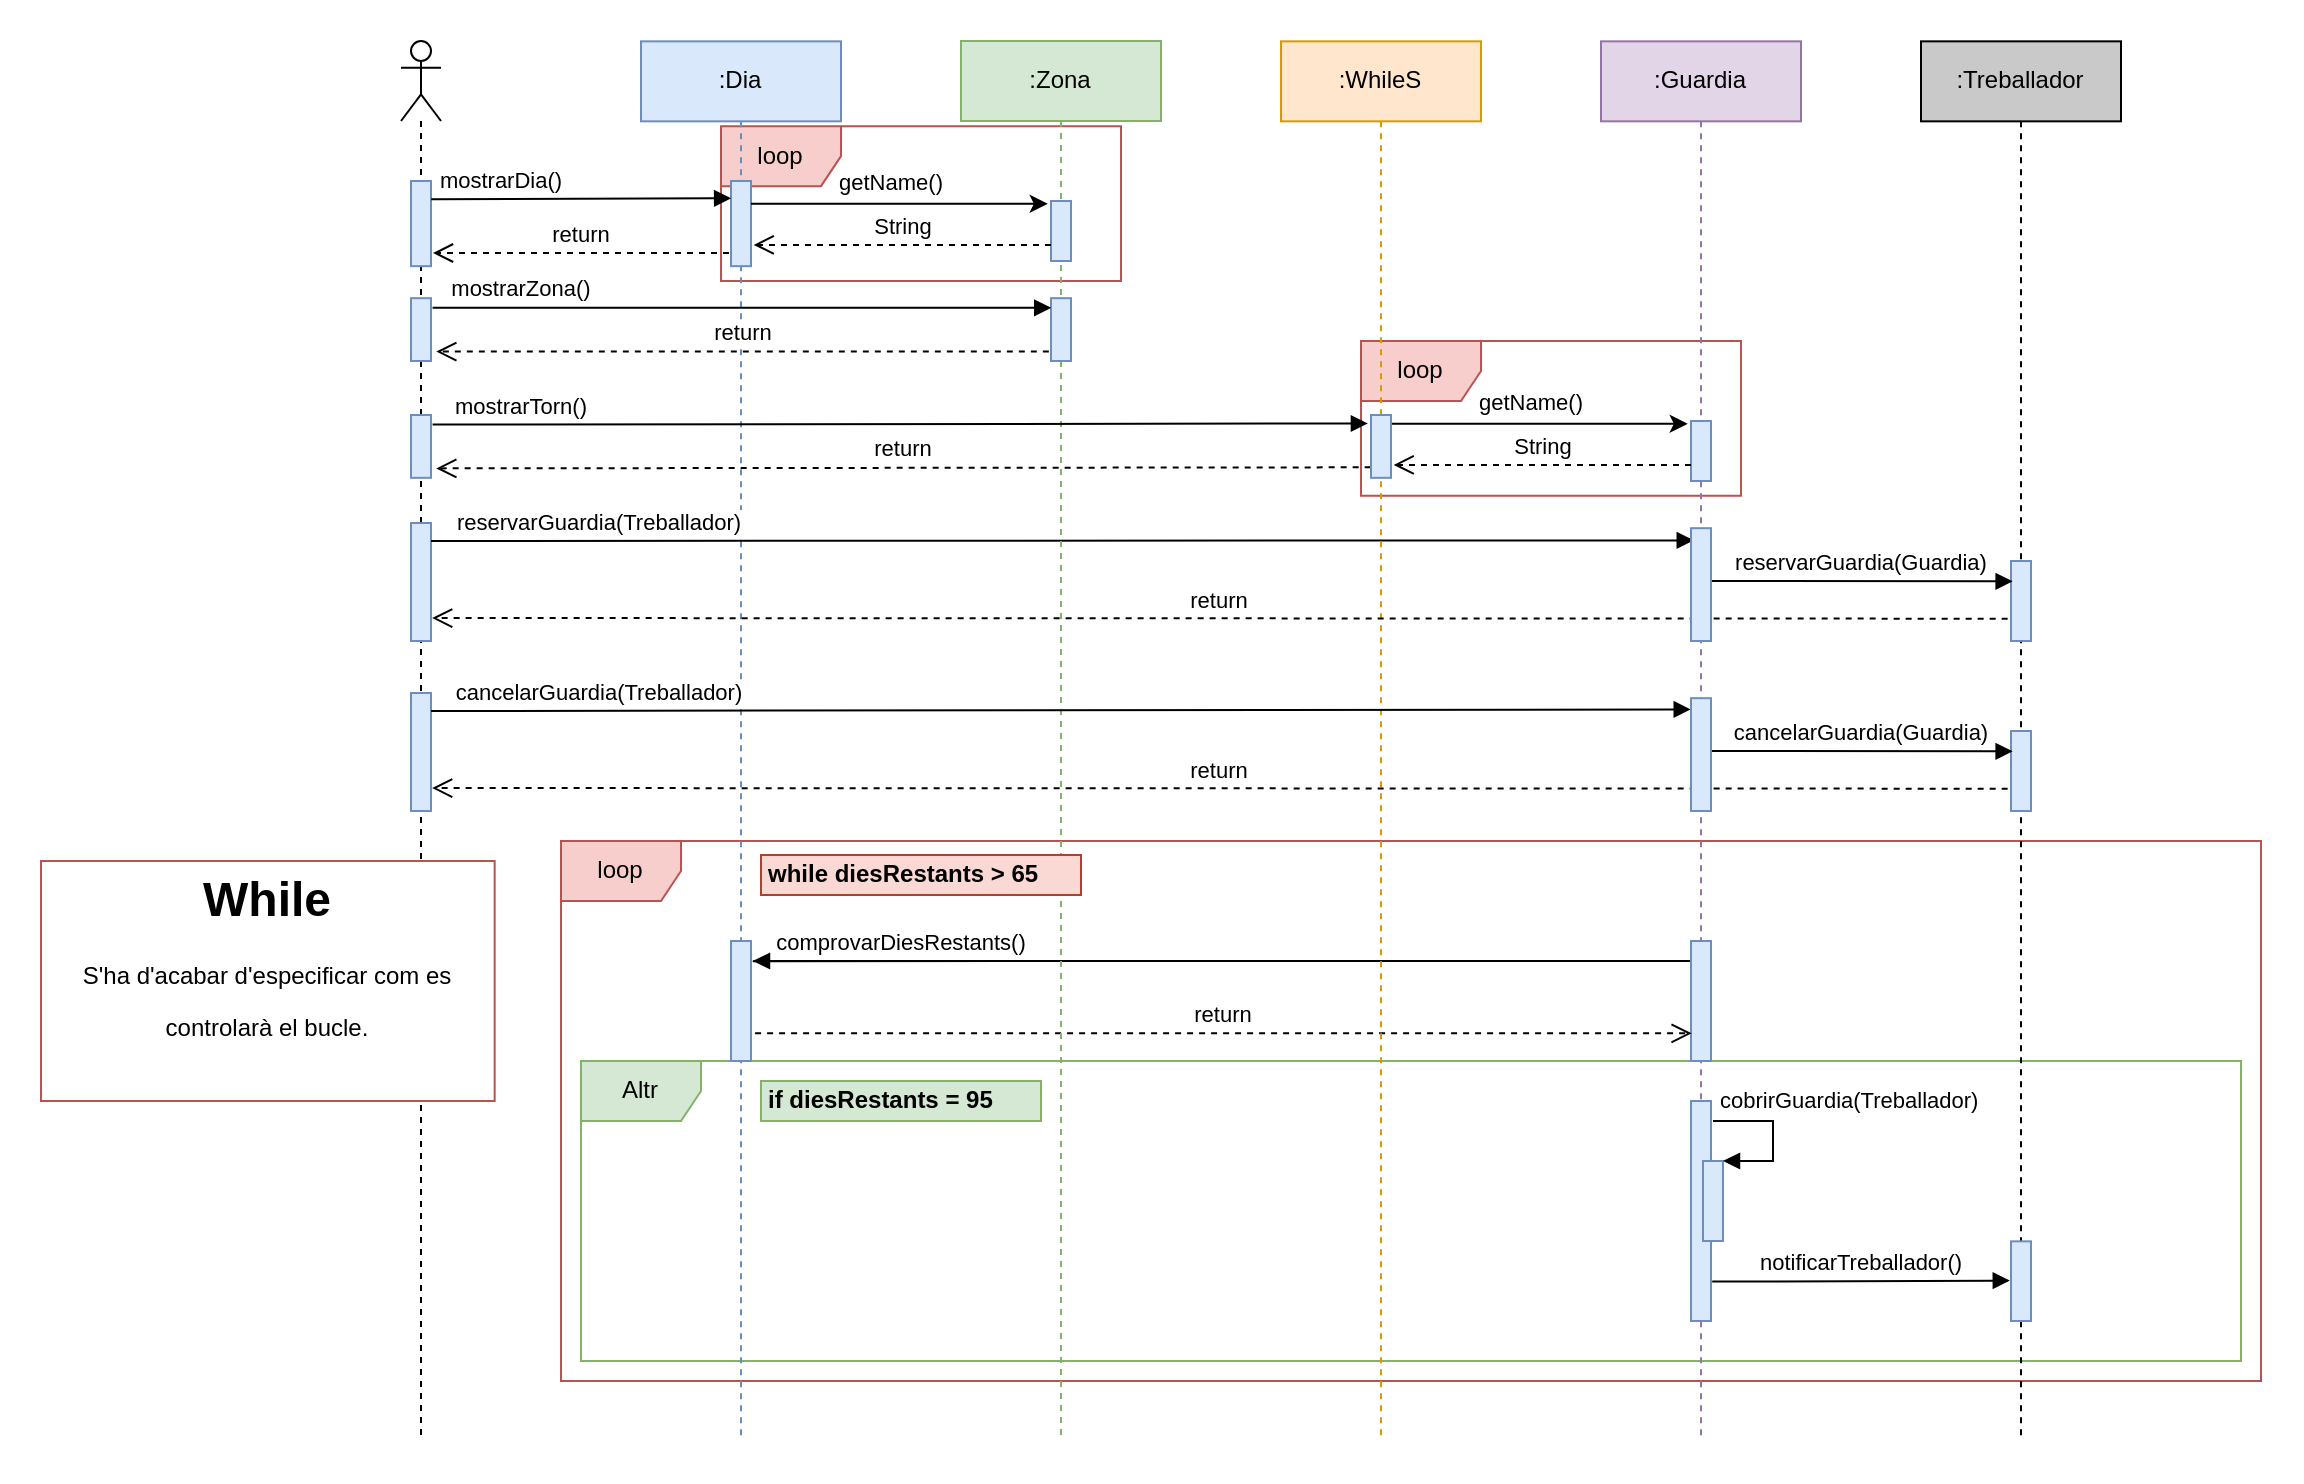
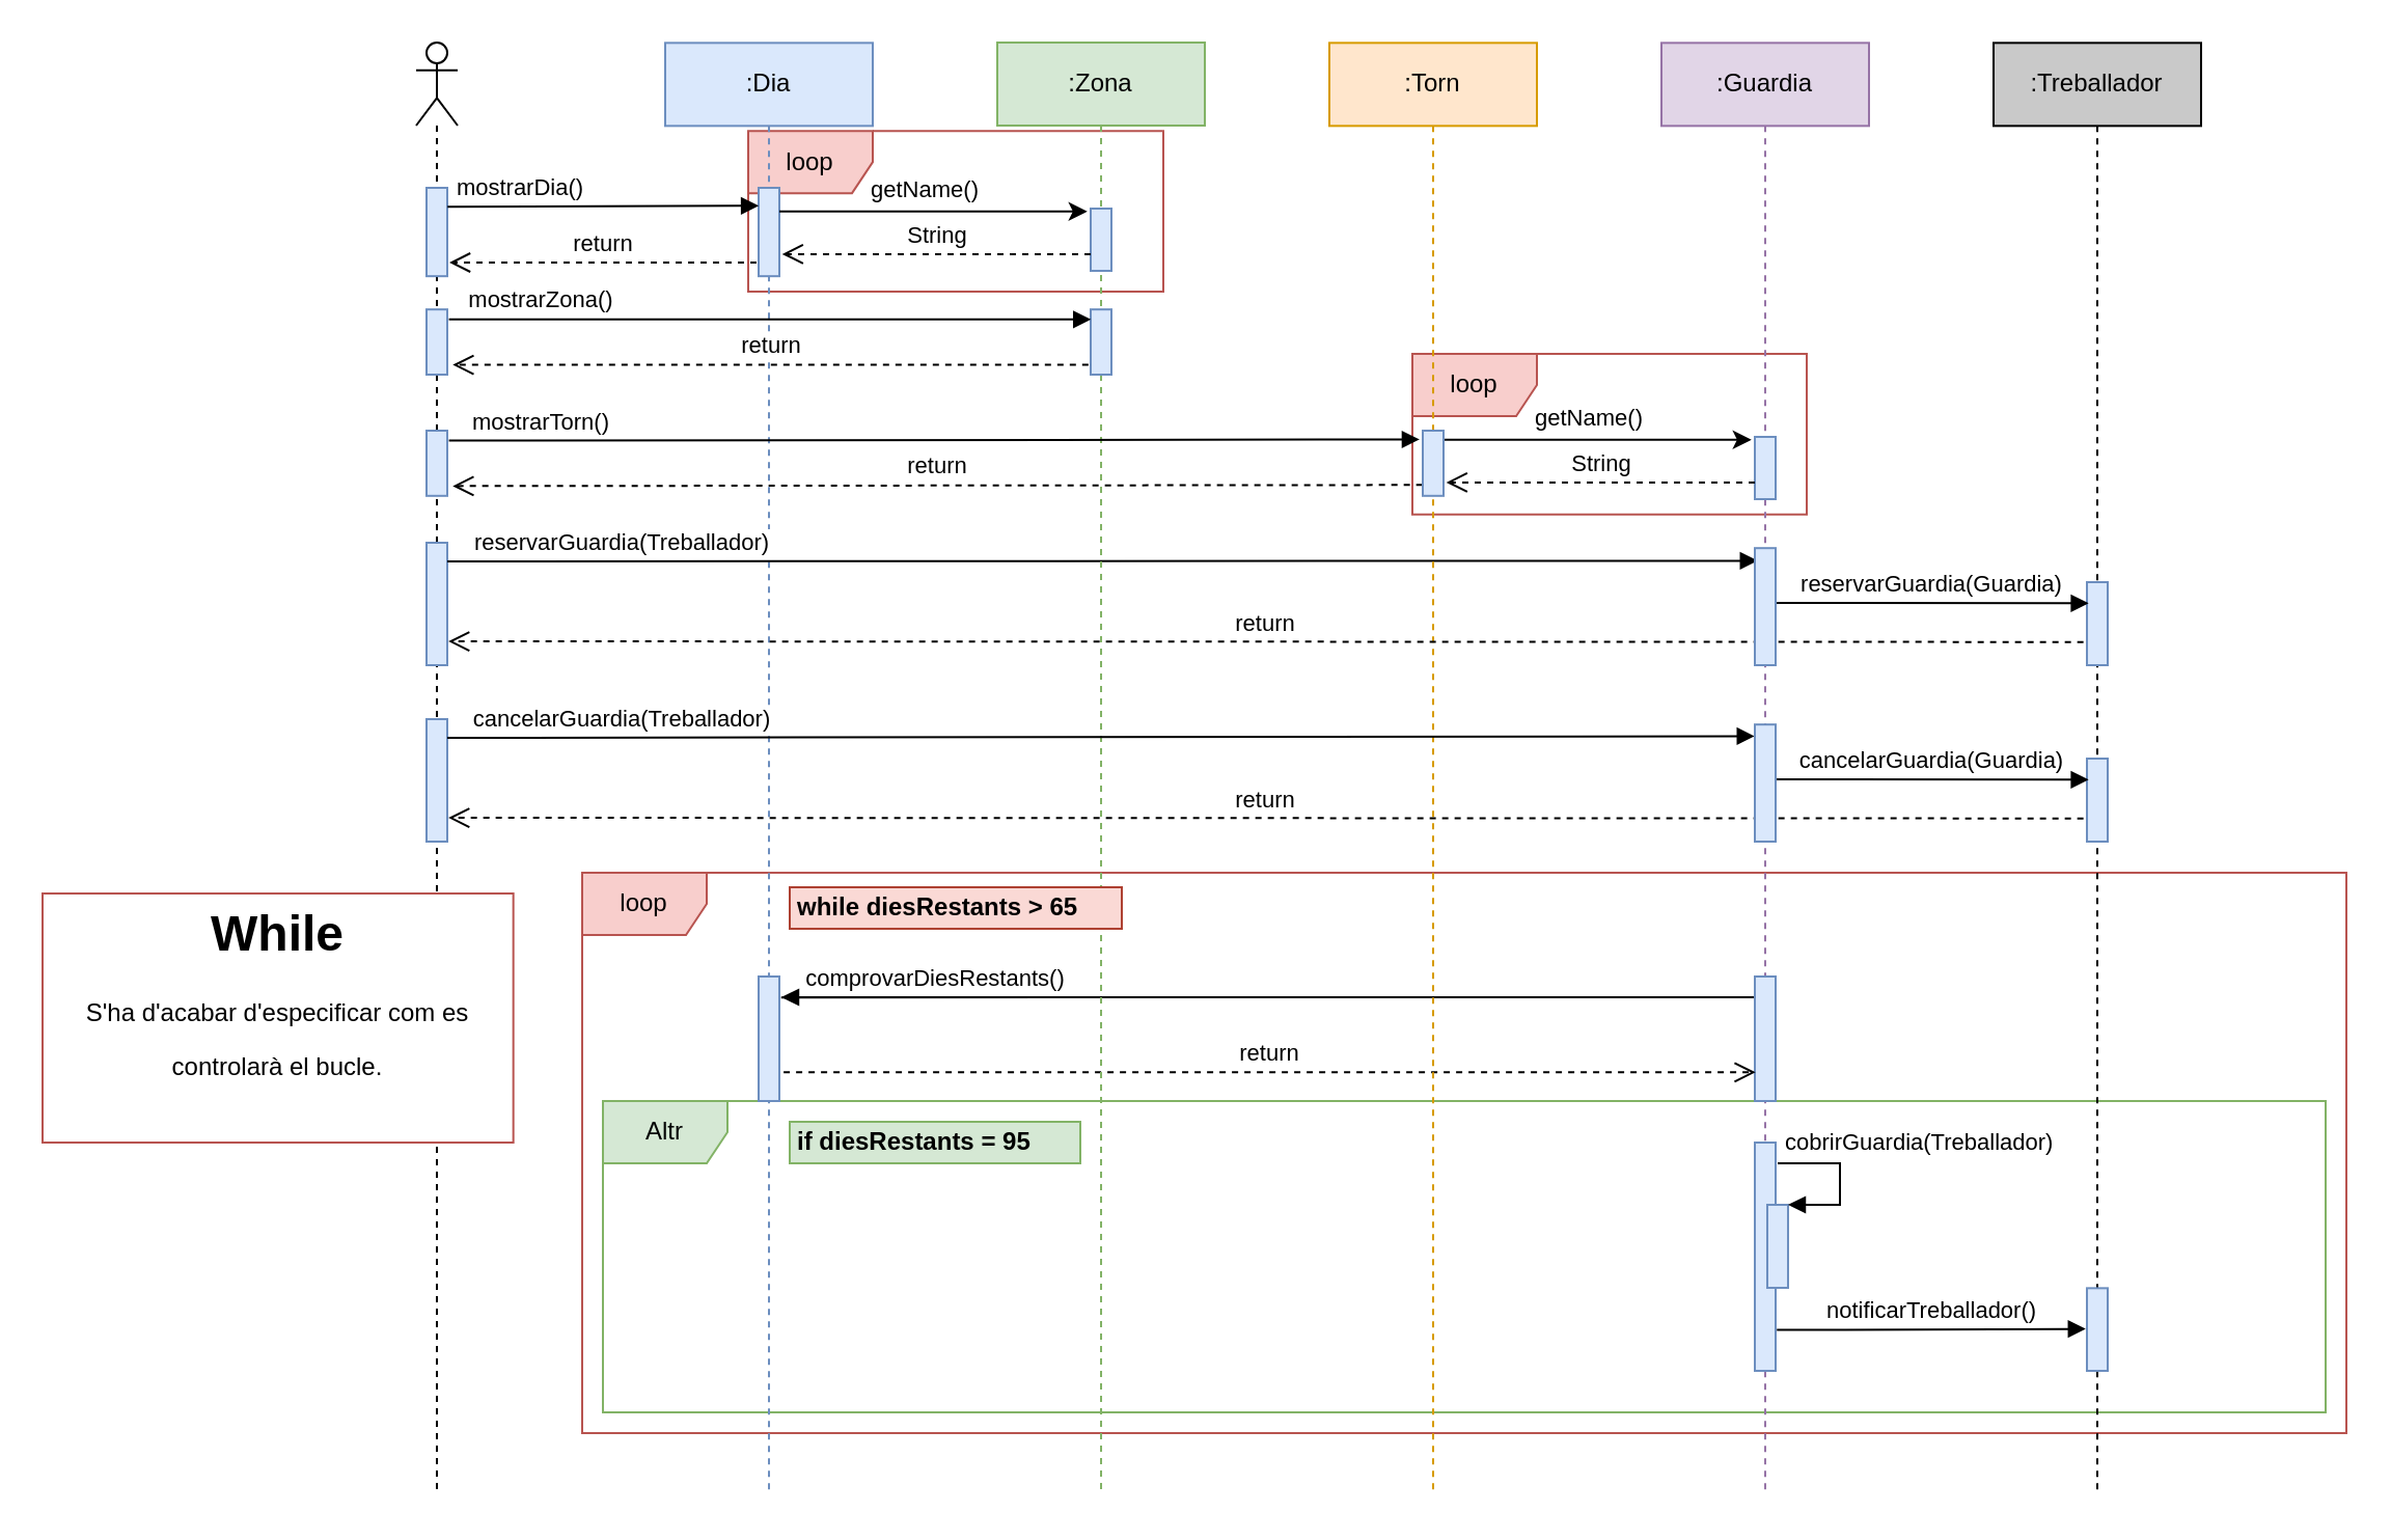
- <mxCell id="30" value=":WhileS" style="shape=umlLifeline;perimeter=lifelinePerimeter;whiteSpace=wrap;html=1;container=1;collapsible=0;recursiveResize=0;outlineConnect=0;fillColor=#ffe6cc;strokeColor=#d79b00;" vertex="1" parent="1"><mxGeometry x="640" y="20.17" width="100" height="699.83" as="geometry" /></mxCell>
+ <mxCell id="30" value=":Torn" style="shape=umlLifeline;perimeter=lifelinePerimeter;whiteSpace=wrap;html=1;container=1;collapsible=0;recursiveResize=0;outlineConnect=0;fillColor=#ffe6cc;strokeColor=#d79b00;" vertex="1" parent="1"><mxGeometry x="640" y="20.17" width="100" height="699.83" as="geometry" /></mxCell>
